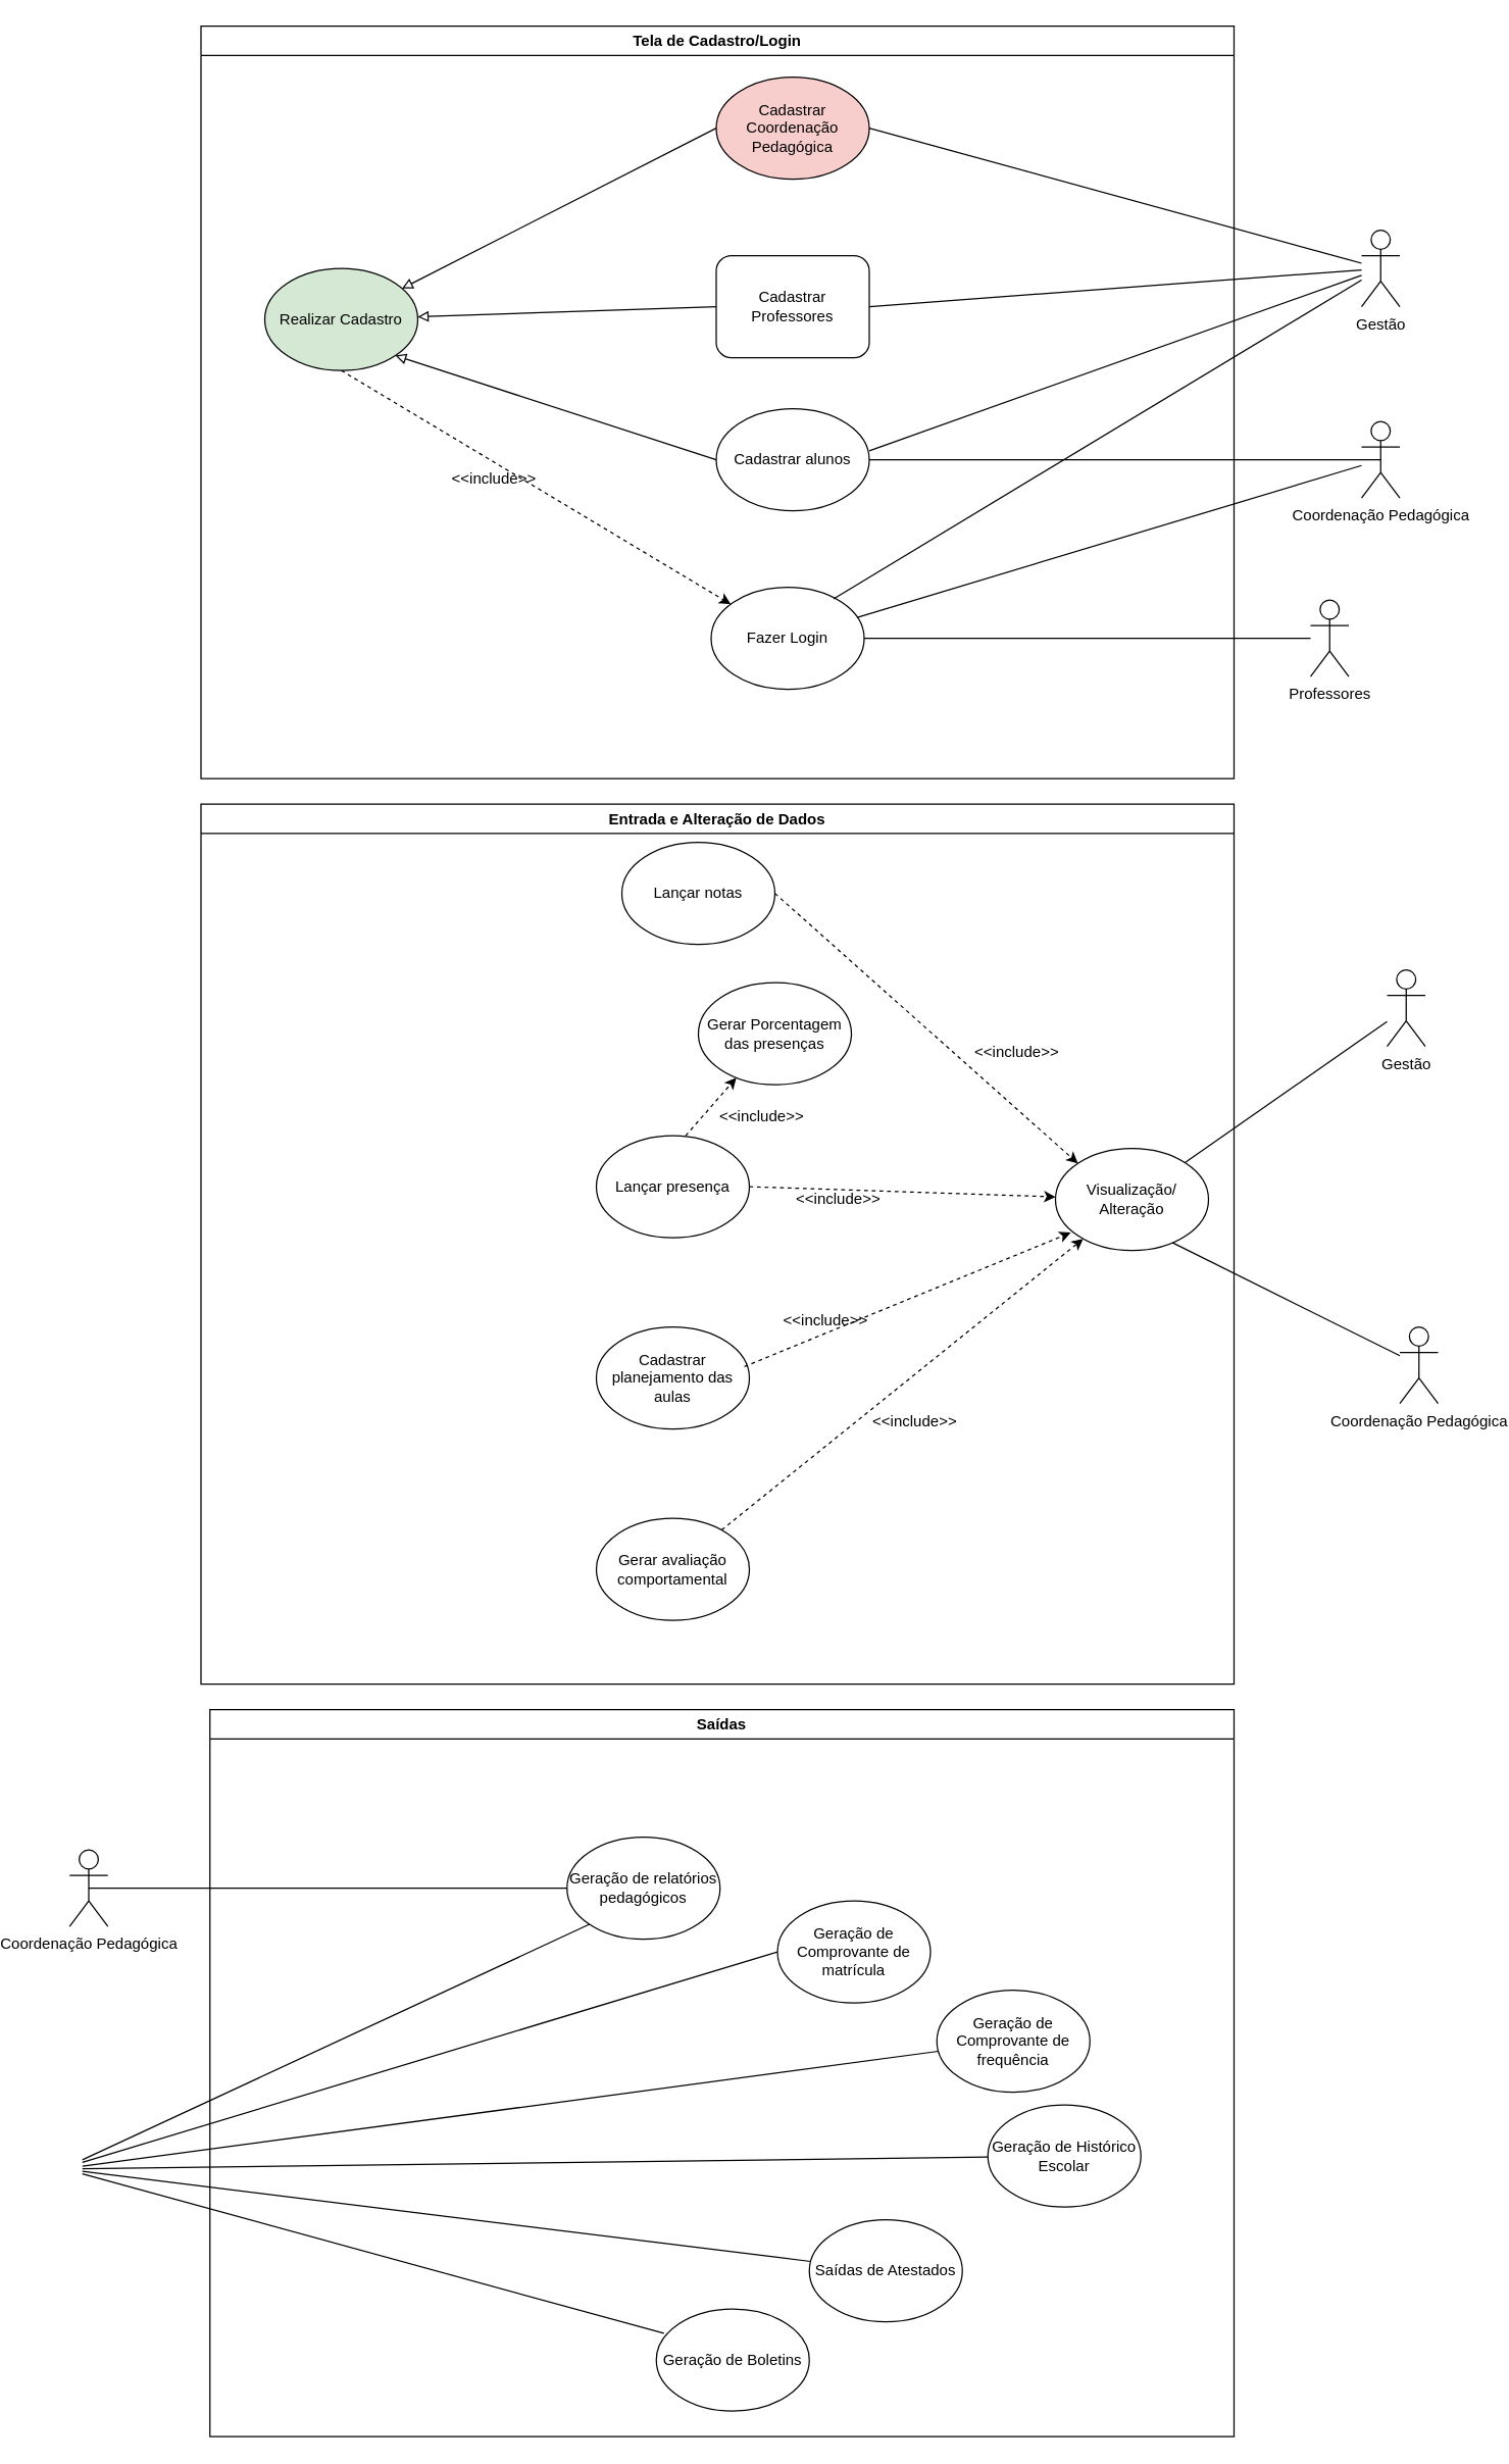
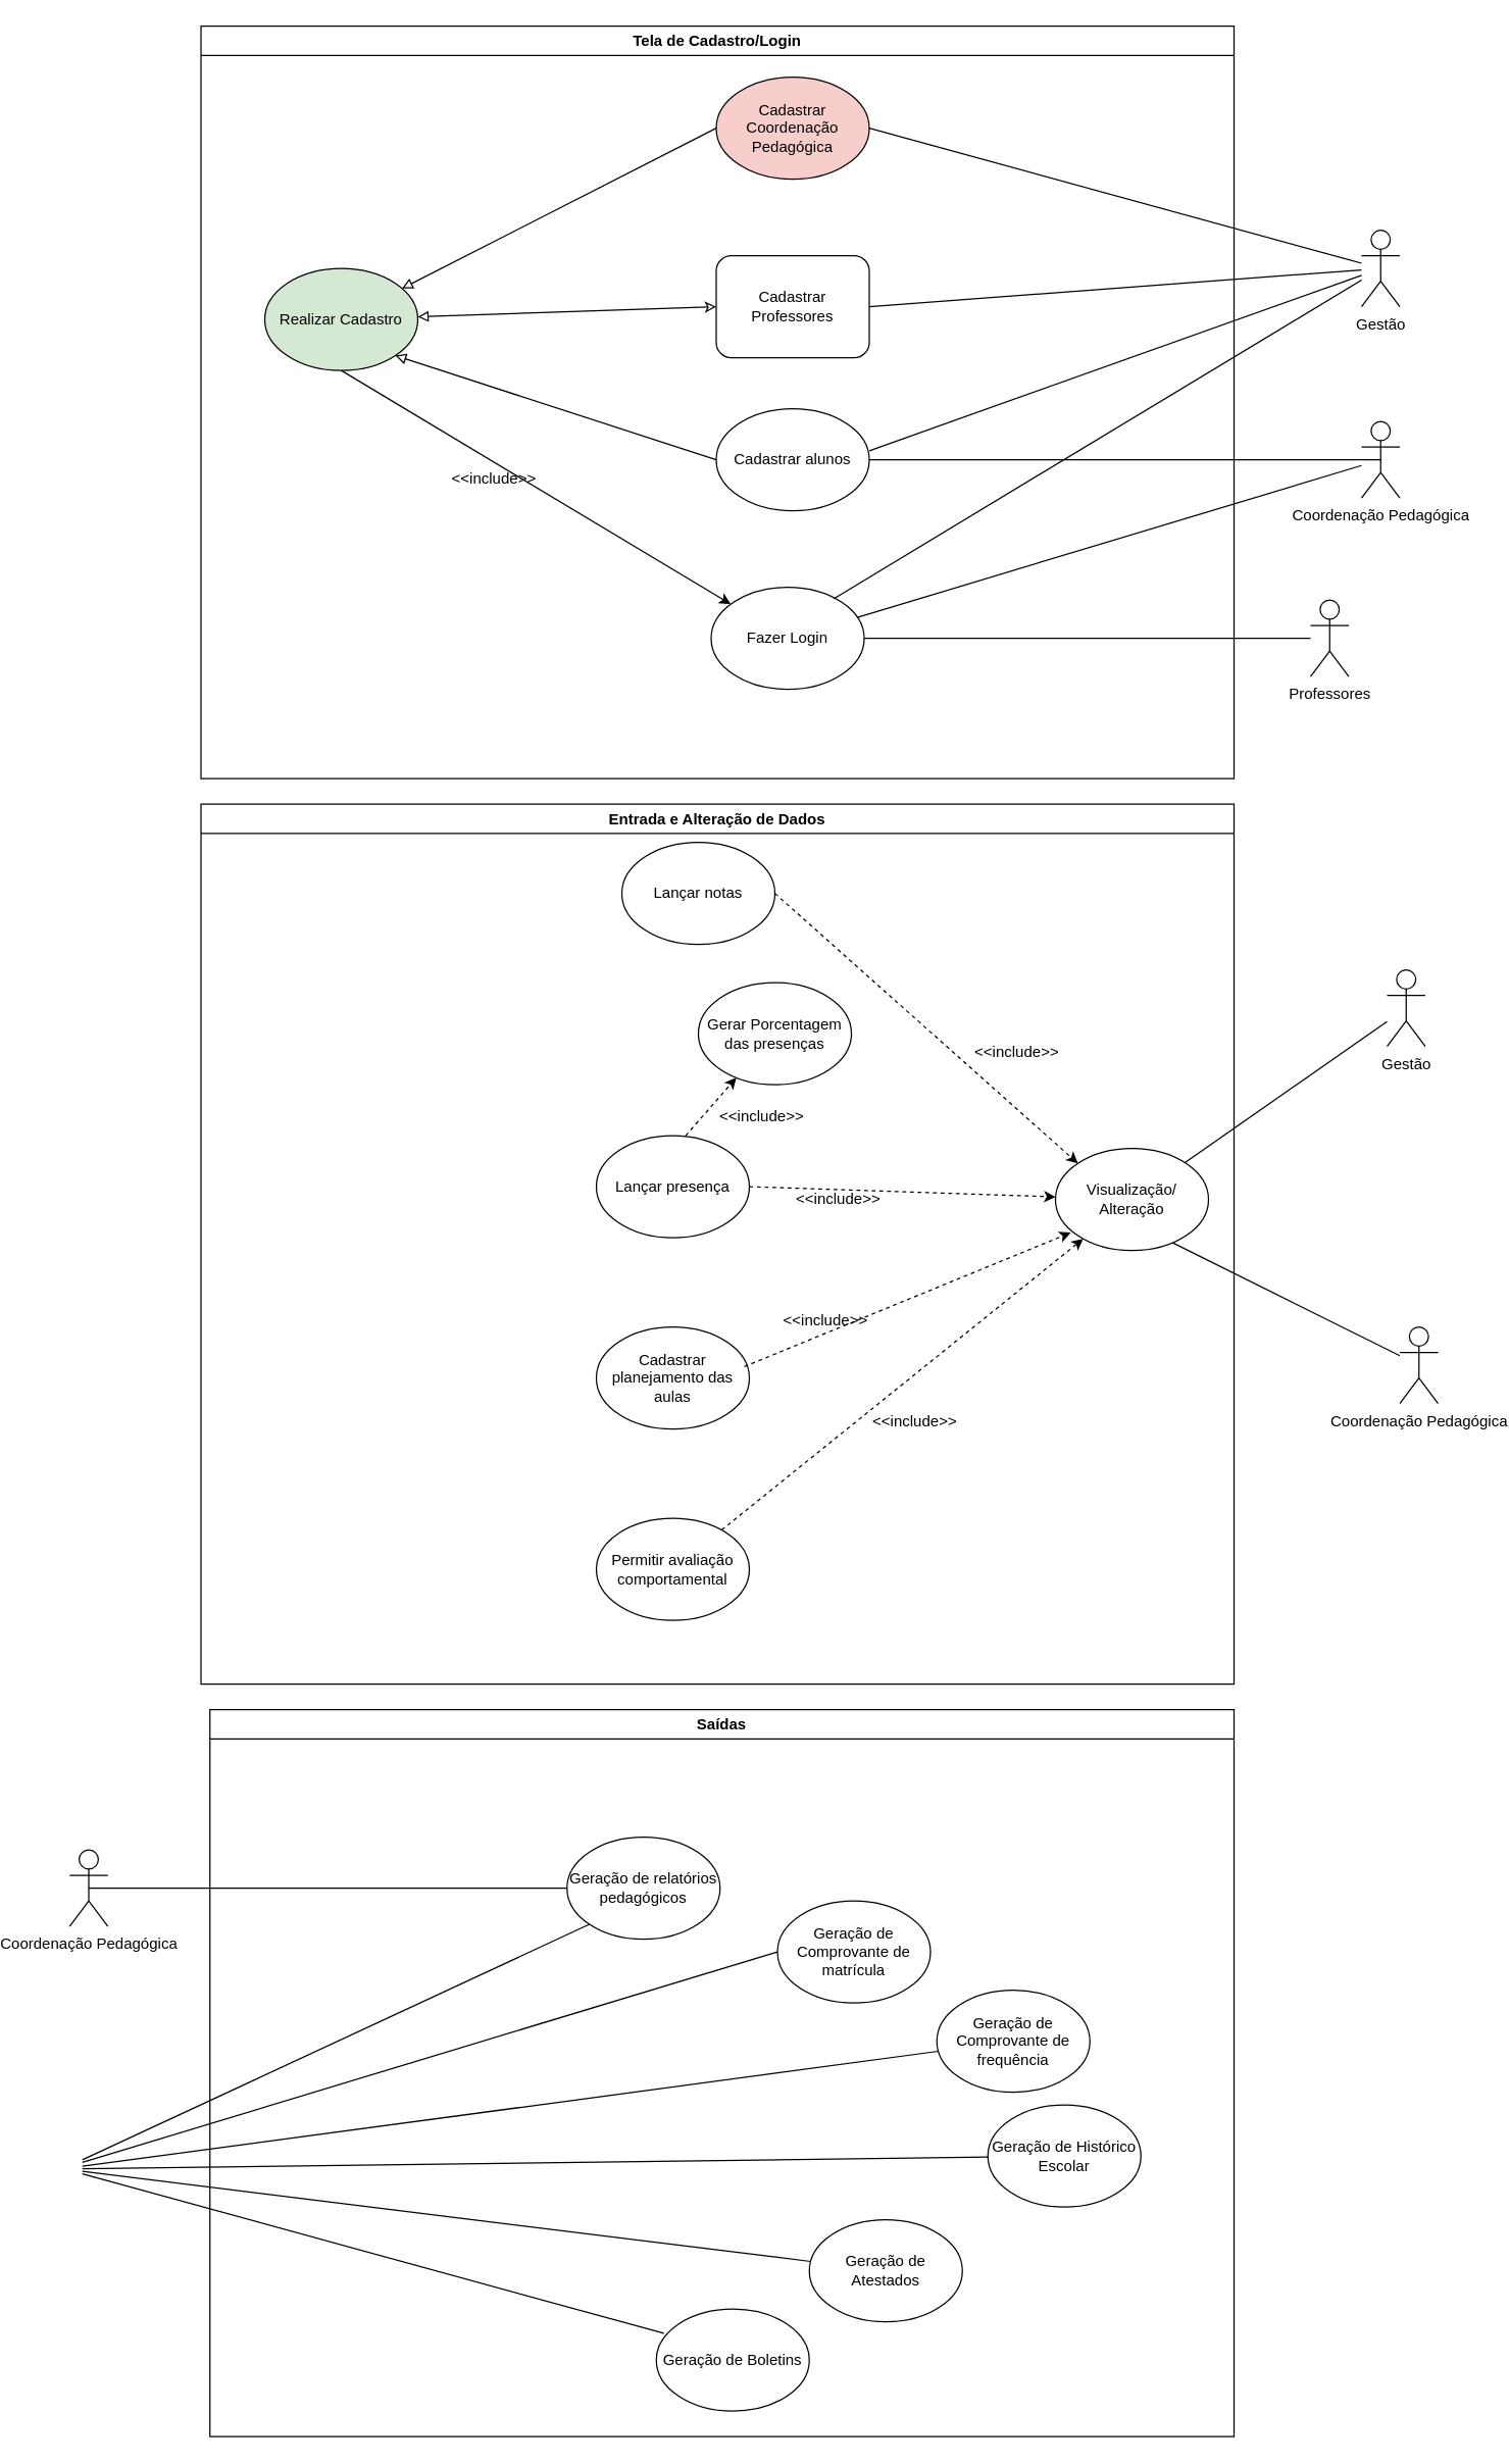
- <mxCell id="58" value="" style="endArrow=none;html=1;rounded=0;entryX=0;entryY=0.5;entryDx=0;entryDy=0;endFill=0;startArrow=block;startFill=0;" edge="1" parent="1" source="5" target="8"><mxGeometry width="50" height="50" relative="1" as="geometry"><mxPoint x="623" y="170" as="sourcePoint" /><mxPoint x="386" y="172" as="targetPoint" /></mxGeometry></mxCell>
+ <mxCell id="58" value="" style="endArrow=classic;html=1;rounded=0;entryX=0;entryY=0.5;entryDx=0;entryDy=0;endFill=0;startArrow=block;startFill=0;" edge="1" parent="1" source="5" target="8"><mxGeometry width="50" height="50" relative="1" as="geometry"><mxPoint x="623" y="170" as="sourcePoint" /><mxPoint x="386" y="172" as="targetPoint" /></mxGeometry></mxCell>
- <mxCell id="14" value="" style="endArrow=classic;html=1;rounded=0;dashed=1;exitX=0.5;exitY=1;exitDx=0;exitDy=0;" edge="1" parent="1" source="5" target="13"><mxGeometry width="50" height="50" relative="1" as="geometry"><mxPoint x="607" y="505" as="sourcePoint" /><mxPoint x="193" y="320" as="targetPoint" /></mxGeometry></mxCell>
+ <mxCell id="14" value="" style="endArrow=classic;html=1;rounded=0;dashed=0;exitX=0.5;exitY=1;exitDx=0;exitDy=0;" edge="1" parent="1" source="5" target="13"><mxGeometry width="50" height="50" relative="1" as="geometry"><mxPoint x="607" y="505" as="sourcePoint" /><mxPoint x="193" y="320" as="targetPoint" /></mxGeometry></mxCell>
- <mxCell id="29" value="Gerar avaliação comportamental" style="ellipse;whiteSpace=wrap;html=1;" vertex="1" parent="24"><mxGeometry x="310" y="560" width="120" height="80" as="geometry" /></mxCell>
+ <mxCell id="29" value="Permitir avaliação comportamental" style="ellipse;whiteSpace=wrap;html=1;" vertex="1" parent="24"><mxGeometry x="310" y="560" width="120" height="80" as="geometry" /></mxCell>
- <mxCell id="47" value="Saídas de Atestados" style="ellipse;whiteSpace=wrap;html=1;" vertex="1" parent="1"><mxGeometry x="600" y="1740" width="120" height="80" as="geometry" /></mxCell>
+ <mxCell id="47" value="Geração de Atestados" style="ellipse;whiteSpace=wrap;html=1;" vertex="1" parent="1"><mxGeometry x="600" y="1740" width="120" height="80" as="geometry" /></mxCell>
